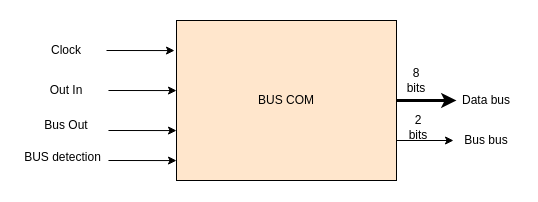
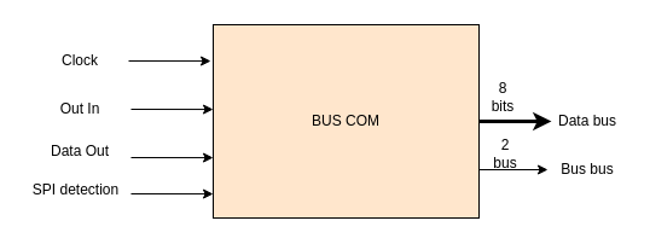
- <mxCell id="11" value="Bus Out" style="text;html=1;strokeColor=none;fillColor=none;align=center;verticalAlign=middle;whiteSpace=wrap;rounded=0;" vertex="1" parent="1"><mxGeometry x="36" y="120" width="60" height="10" as="geometry" /></mxCell>
+ <mxCell id="11" value="Data Out" style="text;html=1;strokeColor=none;fillColor=none;align=center;verticalAlign=middle;whiteSpace=wrap;rounded=0;" vertex="1" parent="1"><mxGeometry x="36" y="120" width="60" height="10" as="geometry" /></mxCell>
- <mxCell id="15" value="2 bits" style="text;html=1;strokeColor=none;fillColor=none;align=center;verticalAlign=middle;whiteSpace=wrap;rounded=0;" vertex="1" parent="1"><mxGeometry x="408" y="117" width="20" height="20" as="geometry" /></mxCell>
+ <mxCell id="15" value="2 bus" style="text;html=1;strokeColor=none;fillColor=none;align=center;verticalAlign=middle;whiteSpace=wrap;rounded=0;" vertex="1" parent="1"><mxGeometry x="408" y="117" width="20" height="20" as="geometry" /></mxCell>
- <mxCell id="12" value="BUS detection" style="text;html=1;strokeColor=none;fillColor=none;align=center;verticalAlign=middle;whiteSpace=wrap;rounded=0;" vertex="1" parent="1"><mxGeometry x="20" y="150" width="85" height="14" as="geometry" /></mxCell>
+ <mxCell id="12" value="SPI detection" style="text;html=1;strokeColor=none;fillColor=none;align=center;verticalAlign=middle;whiteSpace=wrap;rounded=0;" vertex="1" parent="1"><mxGeometry x="20" y="150" width="85" height="14" as="geometry" /></mxCell>
